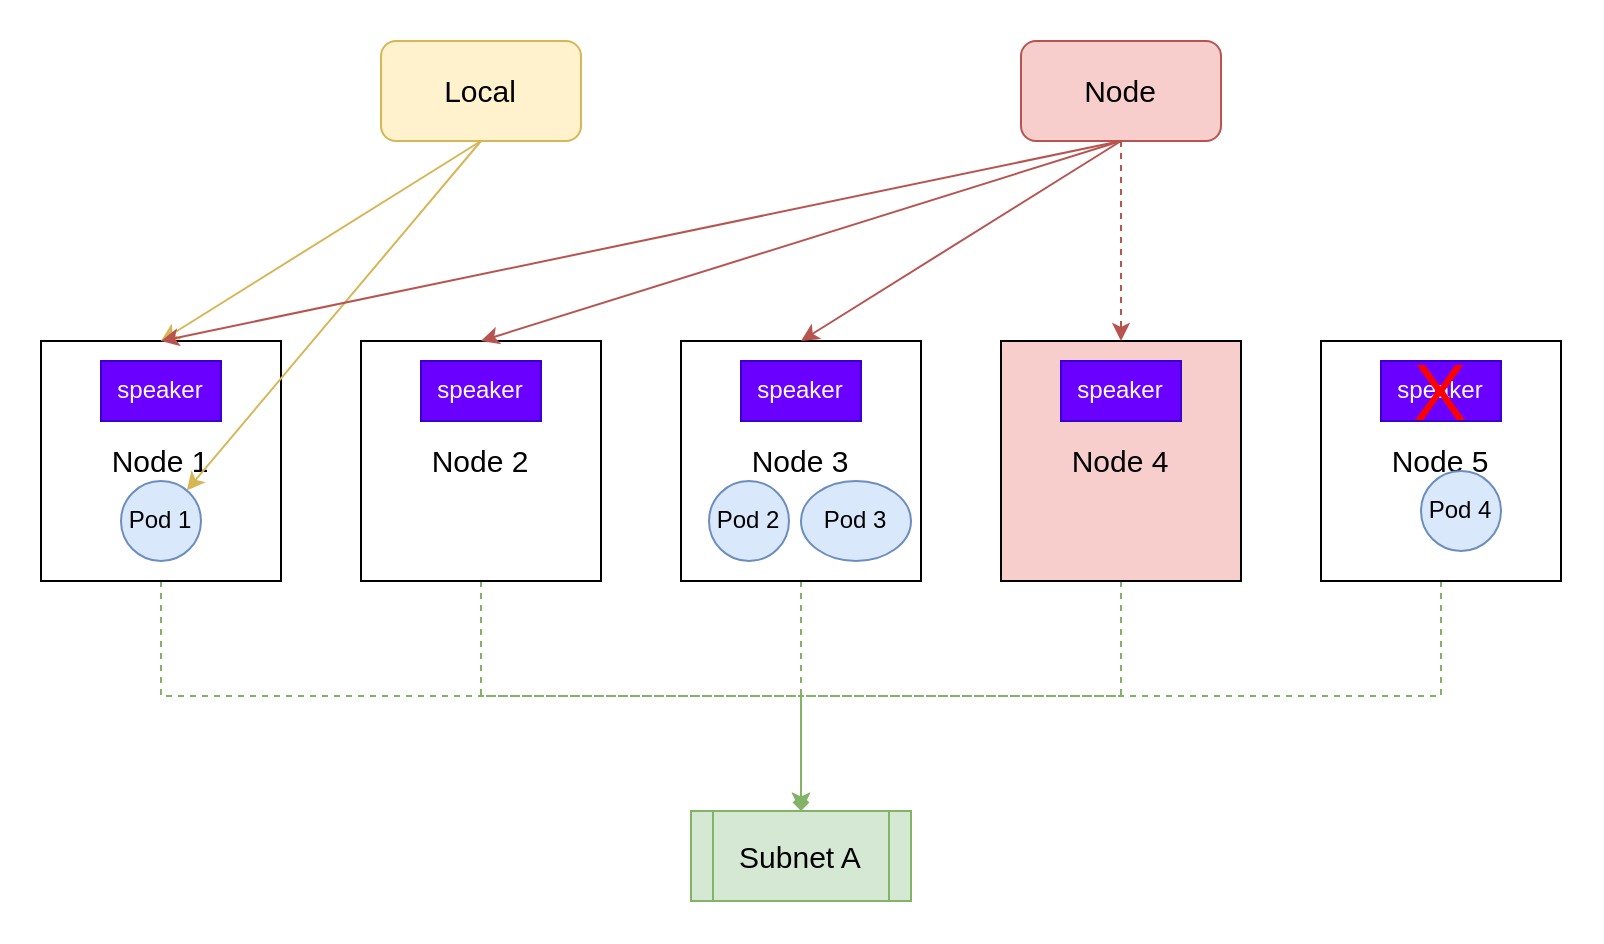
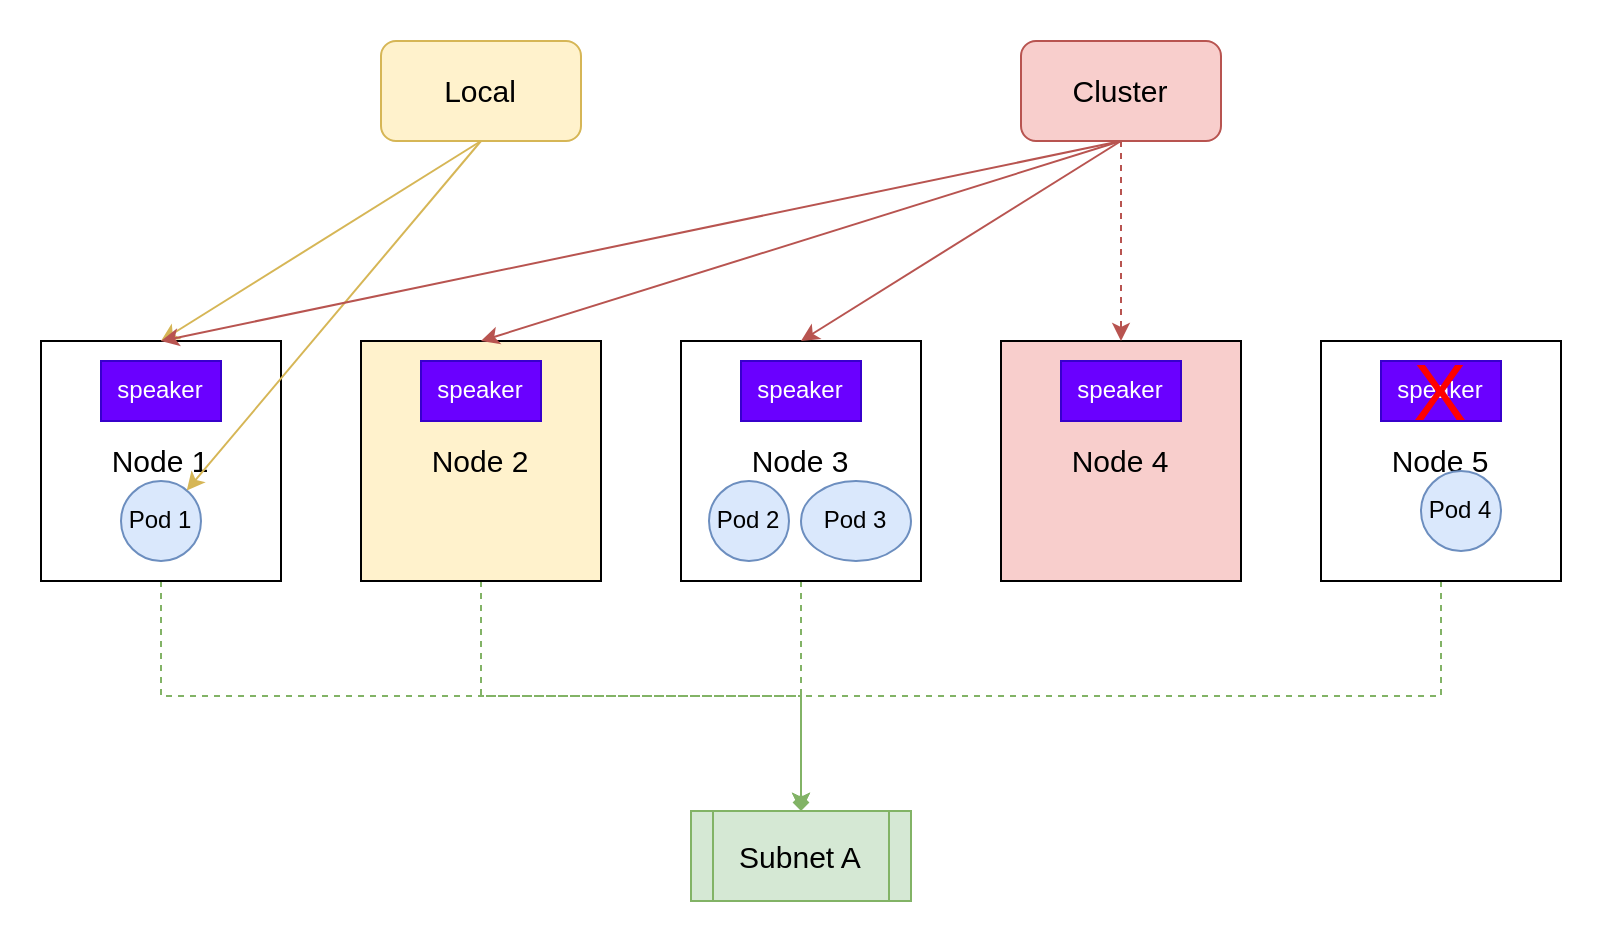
- <mxCell id="24" value="Node" style="rounded=1;whiteSpace=wrap;html=1;fontSize=15;fillColor=#f8cecc;strokeColor=#b85450;" parent="1" vertex="1"><mxGeometry x="510" y="20" width="100" height="50" as="geometry" /></mxCell>
+ <mxCell id="24" value="Cluster" style="rounded=1;whiteSpace=wrap;html=1;fontSize=15;fillColor=#f8cecc;strokeColor=#b85450;" parent="1" vertex="1"><mxGeometry x="510" y="20" width="100" height="50" as="geometry" /></mxCell>
- <mxCell id="5" value="Node 2" style="whiteSpace=wrap;html=1;aspect=fixed;fontSize=15;" parent="1" vertex="1"><mxGeometry x="180" y="170" width="120" height="120" as="geometry" /></mxCell>
+ <mxCell id="5" value="Node 2" style="whiteSpace=wrap;html=1;aspect=fixed;fontSize=15;fillColor=#fff2cc;" parent="1" vertex="1"><mxGeometry x="180" y="170" width="120" height="120" as="geometry" /></mxCell>
- <mxCell id="8" style="edgeStyle=orthogonalEdgeStyle;rounded=0;orthogonalLoop=1;jettySize=auto;html=1;exitX=0.5;exitY=1;exitDx=0;exitDy=0;entryX=0.5;entryY=0;entryDx=0;entryDy=0;dashed=1;fillColor=#d5e8d4;strokeColor=#82b366;" parent="1" source="9" target="16" edge="1"><mxGeometry relative="1" as="geometry" /></mxCell>
